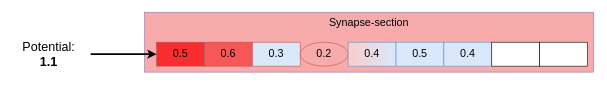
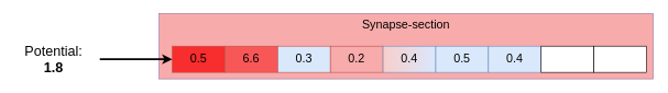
- <mxCell id="13" value="Potential: &lt;b style=&quot;font-size: 21px;&quot;&gt;1.1&lt;/b&gt;" style="text;html=1;strokeColor=none;fillColor=none;align=center;verticalAlign=middle;whiteSpace=wrap;rounded=0;fontSize=21;" parent="1" vertex="1"><mxGeometry x="20" y="80" width="120" height="20" as="geometry" /></mxCell>
+ <mxCell id="13" value="Potential: &lt;b style=&quot;font-size: 21px;&quot;&gt;1.8&lt;/b&gt;" style="text;html=1;strokeColor=none;fillColor=none;align=center;verticalAlign=middle;whiteSpace=wrap;rounded=0;fontSize=21;" parent="1" vertex="1"><mxGeometry x="20" y="80" width="120" height="20" as="geometry" /></mxCell>
- <mxCell id="4" value="0.6" style="rounded=0;whiteSpace=wrap;html=1;strokeColor=#b85450;fontSize=18;fillColor=#F85757;" parent="1" vertex="1"><mxGeometry x="340" y="70" width="80" height="40" as="geometry" /></mxCell>
+ <mxCell id="4" value="6.6" style="rounded=0;whiteSpace=wrap;html=1;strokeColor=#b85450;fontSize=18;fillColor=#F85757;" parent="1" vertex="1"><mxGeometry x="340" y="70" width="80" height="40" as="geometry" /></mxCell>
- <mxCell id="6" value="0.2" style="ellipse;whiteSpace=wrap;html=1;strokeColor=#b85450;fontSize=18;fillColor=#F8ABAB;" parent="1" vertex="1"><mxGeometry x="500" y="70" width="80" height="40" as="geometry" /></mxCell>
+ <mxCell id="6" value="0.2" style="rounded=0;whiteSpace=wrap;html=1;strokeColor=#b85450;fontSize=18;fillColor=#F8ABAB;" parent="1" vertex="1"><mxGeometry x="500" y="70" width="80" height="40" as="geometry" /></mxCell>
